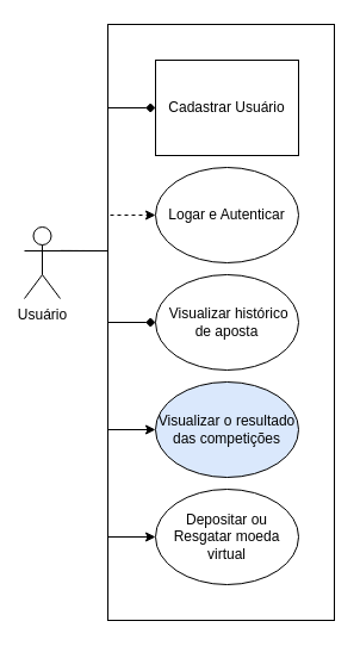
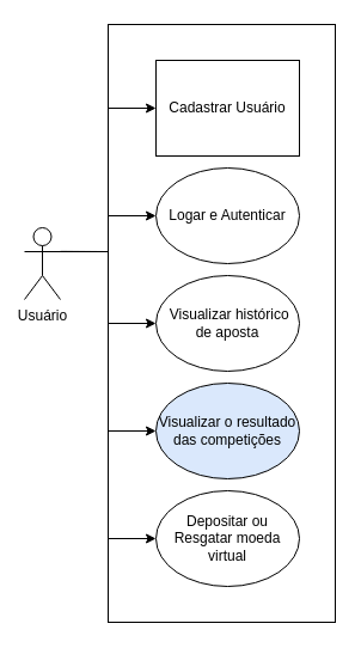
- <mxCell id="6" style="edgeStyle=orthogonalEdgeStyle;rounded=0;orthogonalLoop=1;jettySize=auto;html=1;exitX=1;exitY=0.333;exitDx=0;exitDy=0;exitPerimeter=0;entryX=0;entryY=0.5;entryDx=0;entryDy=0;endArrow=diamond;" edge="1" parent="1" source="10" target="4"><mxGeometry relative="1" as="geometry" /></mxCell>
+ <mxCell id="6" style="edgeStyle=orthogonalEdgeStyle;rounded=0;orthogonalLoop=1;jettySize=auto;html=1;exitX=1;exitY=0.333;exitDx=0;exitDy=0;exitPerimeter=0;entryX=0;entryY=0.5;entryDx=0;entryDy=0;" edge="1" parent="1" source="10" target="4"><mxGeometry relative="1" as="geometry" /></mxCell>
- <mxCell id="7" style="edgeStyle=orthogonalEdgeStyle;rounded=0;orthogonalLoop=1;jettySize=auto;html=1;exitX=1;exitY=0.333;exitDx=0;exitDy=0;exitPerimeter=0;entryX=0;entryY=0.5;entryDx=0;entryDy=0;dashed=1;" edge="1" parent="1" source="10" target="3"><mxGeometry relative="1" as="geometry" /></mxCell>
+ <mxCell id="7" style="edgeStyle=orthogonalEdgeStyle;rounded=0;orthogonalLoop=1;jettySize=auto;html=1;exitX=1;exitY=0.333;exitDx=0;exitDy=0;exitPerimeter=0;entryX=0;entryY=0.5;entryDx=0;entryDy=0;" edge="1" parent="1" source="10" target="3"><mxGeometry relative="1" as="geometry" /></mxCell>
- <mxCell id="8" style="edgeStyle=orthogonalEdgeStyle;rounded=0;orthogonalLoop=1;jettySize=auto;html=1;exitX=1;exitY=0.333;exitDx=0;exitDy=0;exitPerimeter=0;entryX=0;entryY=0.5;entryDx=0;entryDy=0;endArrow=diamond;" edge="1" parent="1" source="10" target="5"><mxGeometry relative="1" as="geometry"><Array as="points"><mxPoint x="90" y="210" /><mxPoint x="90" y="270" /></Array></mxGeometry></mxCell>
+ <mxCell id="8" style="edgeStyle=orthogonalEdgeStyle;rounded=0;orthogonalLoop=1;jettySize=auto;html=1;exitX=1;exitY=0.333;exitDx=0;exitDy=0;exitPerimeter=0;entryX=0;entryY=0.5;entryDx=0;entryDy=0;" edge="1" parent="1" source="10" target="5"><mxGeometry relative="1" as="geometry"><Array as="points"><mxPoint x="90" y="210" /><mxPoint x="90" y="270" /></Array></mxGeometry></mxCell>
